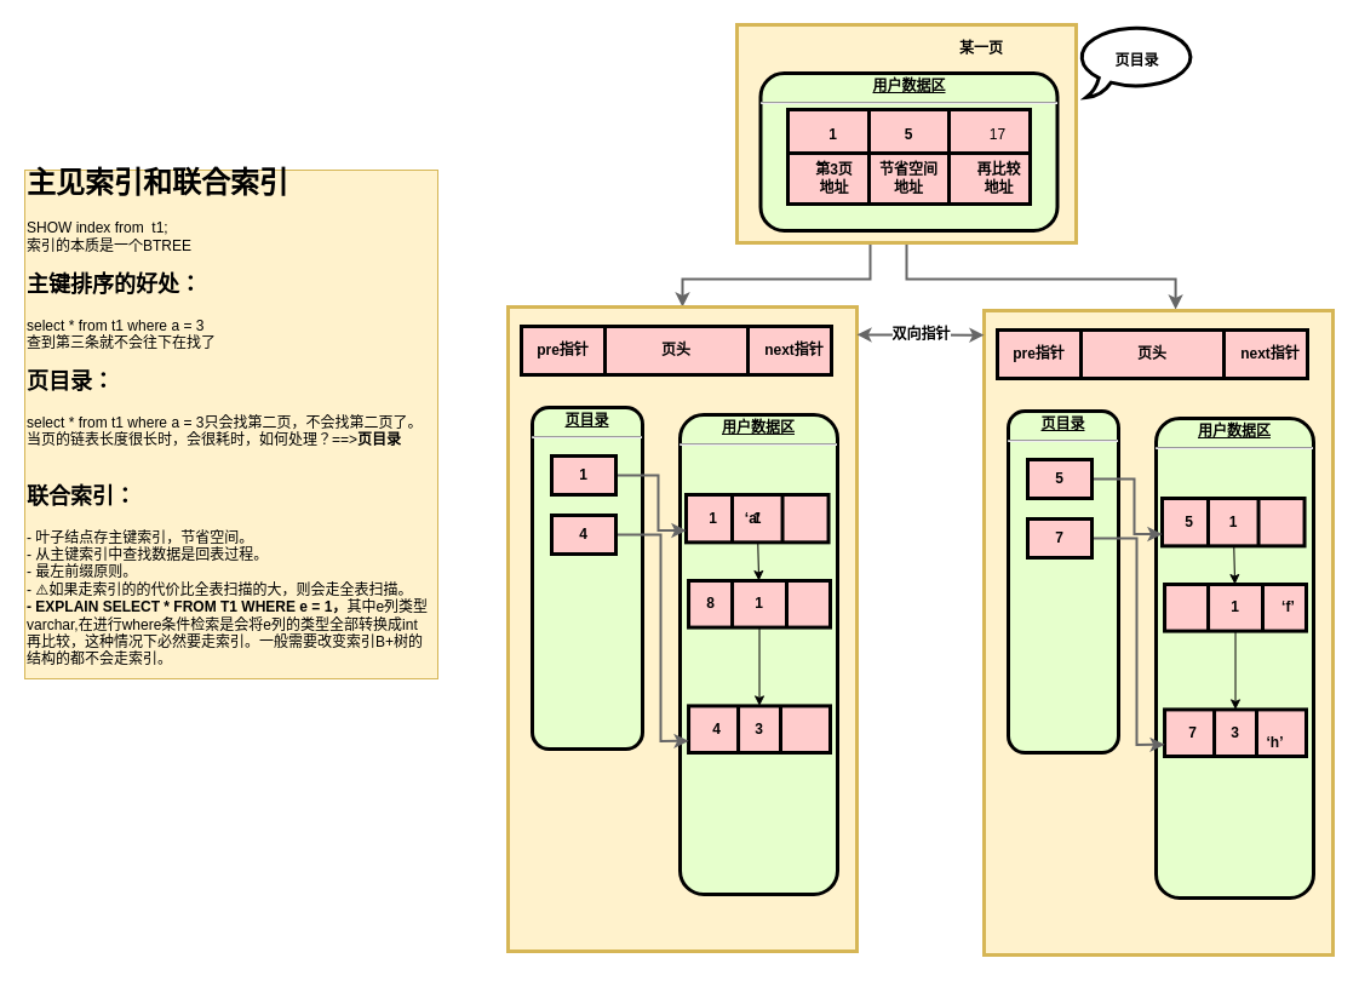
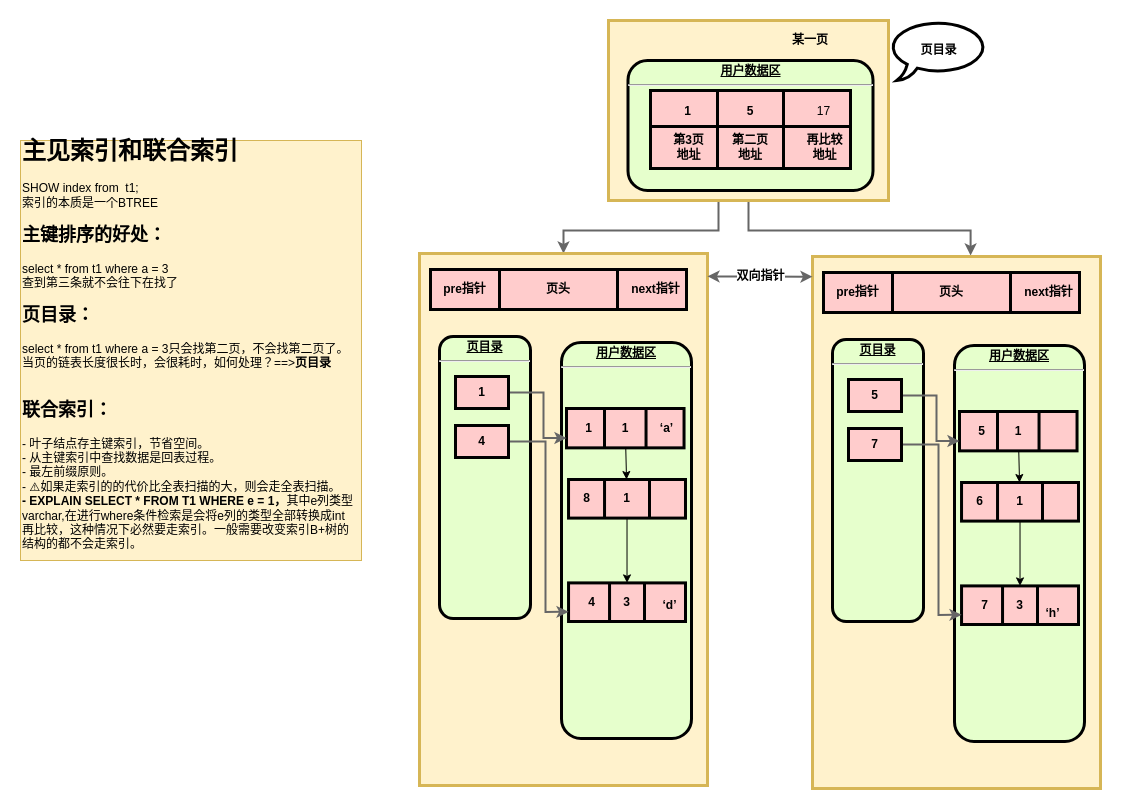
- <mxCell id="58" value="节省空间&#10;地址" style="shape=process;whiteSpace=wrap;align=center;verticalAlign=middle;size=0.336;fontStyle=1;strokeWidth=3;fillColor=#FFCCCC" vertex="1" parent="57"><mxGeometry width="200" height="42" as="geometry" /></mxCell>
+ <mxCell id="58" value="第二页&#10;地址" style="shape=process;whiteSpace=wrap;align=center;verticalAlign=middle;size=0.336;fontStyle=1;strokeWidth=3;fillColor=#FFCCCC" vertex="1" parent="57"><mxGeometry width="200" height="42" as="geometry" /></mxCell>
- <mxCell id="20" value="‘a’" style="text;html=1;align=center;verticalAlign=middle;resizable=0;points=[];autosize=1;fontStyle=1" vertex="1" parent="11"><mxGeometry x="43" y="10.68" width="23" height="18" as="geometry" /></mxCell>
+ <mxCell id="20" value="‘a’" style="text;html=1;align=center;verticalAlign=middle;resizable=0;points=[];autosize=1;fontStyle=1" vertex="1" parent="11"><mxGeometry x="88" y="10.68" width="23" height="18" as="geometry" /></mxCell>
+ <mxCell id="40" value="6" style="text;html=1;align=center;verticalAlign=middle;resizable=0;points=[];autosize=1;fontStyle=1" vertex="1" parent="33"><mxGeometry x="11" y="81.29" width="17" height="18" as="geometry" /></mxCell>
- <mxCell id="42" value="‘f’" style="text;html=1;align=center;verticalAlign=middle;resizable=0;points=[];autosize=1;fontStyle=1" vertex="1" parent="33"><mxGeometry x="93" y="81.29" width="21" height="18" as="geometry" /></mxCell>
+ <mxCell id="21" value="‘d’" style="text;html=1;align=center;verticalAlign=middle;resizable=0;points=[];autosize=1;fontStyle=1" vertex="1" parent="11"><mxGeometry x="91" y="188" width="24" height="18" as="geometry" /></mxCell>
